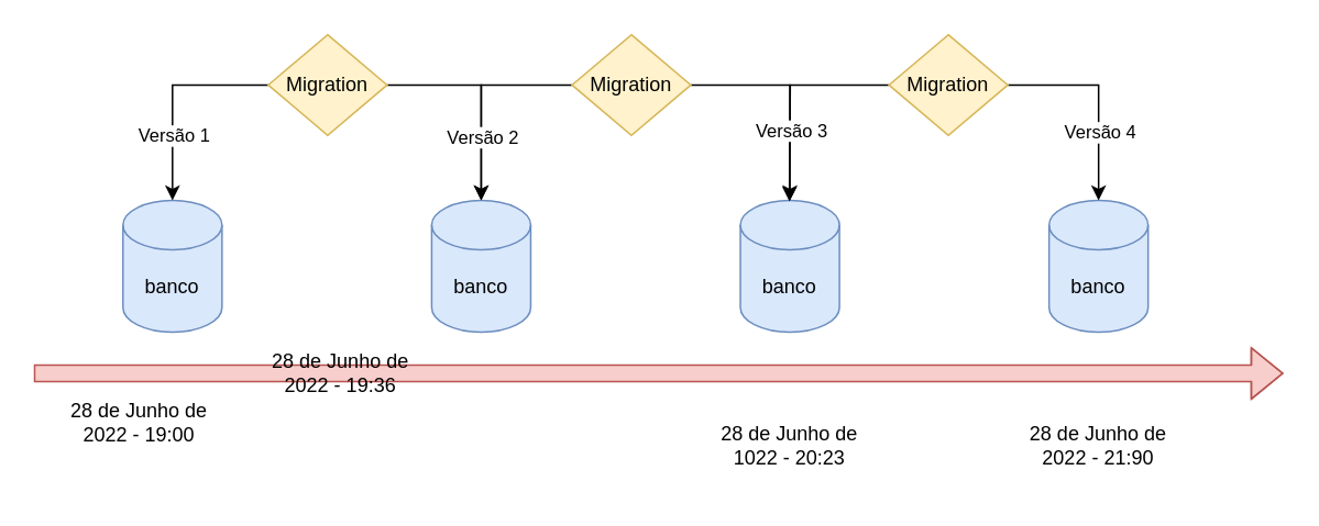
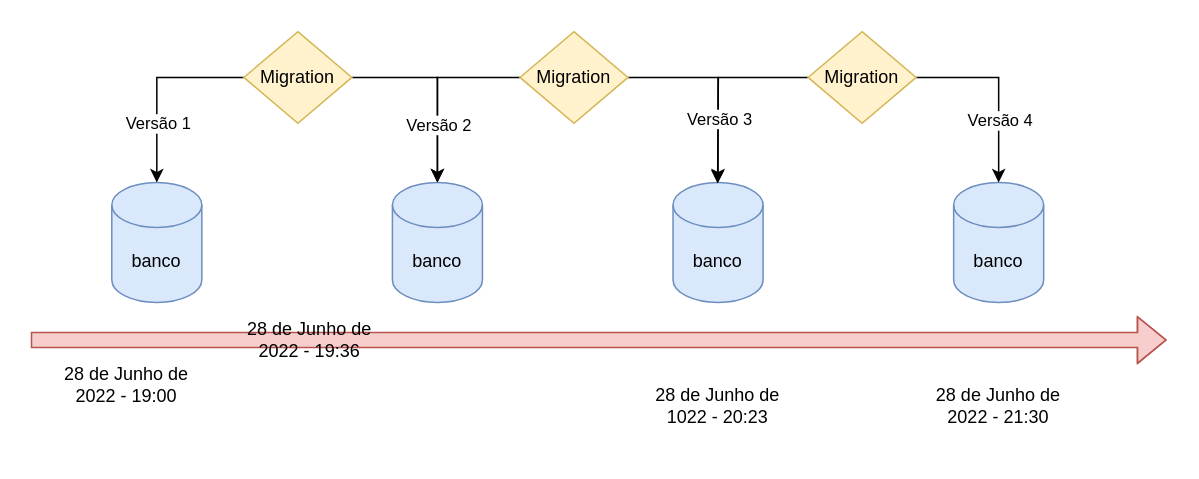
- <mxCell id="10" value="28 de Junho de 2022 - 21:90" style="text;html=1;strokeColor=none;fillColor=none;align=center;verticalAlign=middle;whiteSpace=wrap;rounded=0;" vertex="1" parent="1"><mxGeometry x="621" y="243" width="88" height="54" as="geometry" /></mxCell>
+ <mxCell id="10" value="28 de Junho de 2022 - 21:30" style="text;html=1;strokeColor=none;fillColor=none;align=center;verticalAlign=middle;whiteSpace=wrap;rounded=0;" vertex="1" parent="1"><mxGeometry x="621" y="243" width="88" height="54" as="geometry" /></mxCell>
